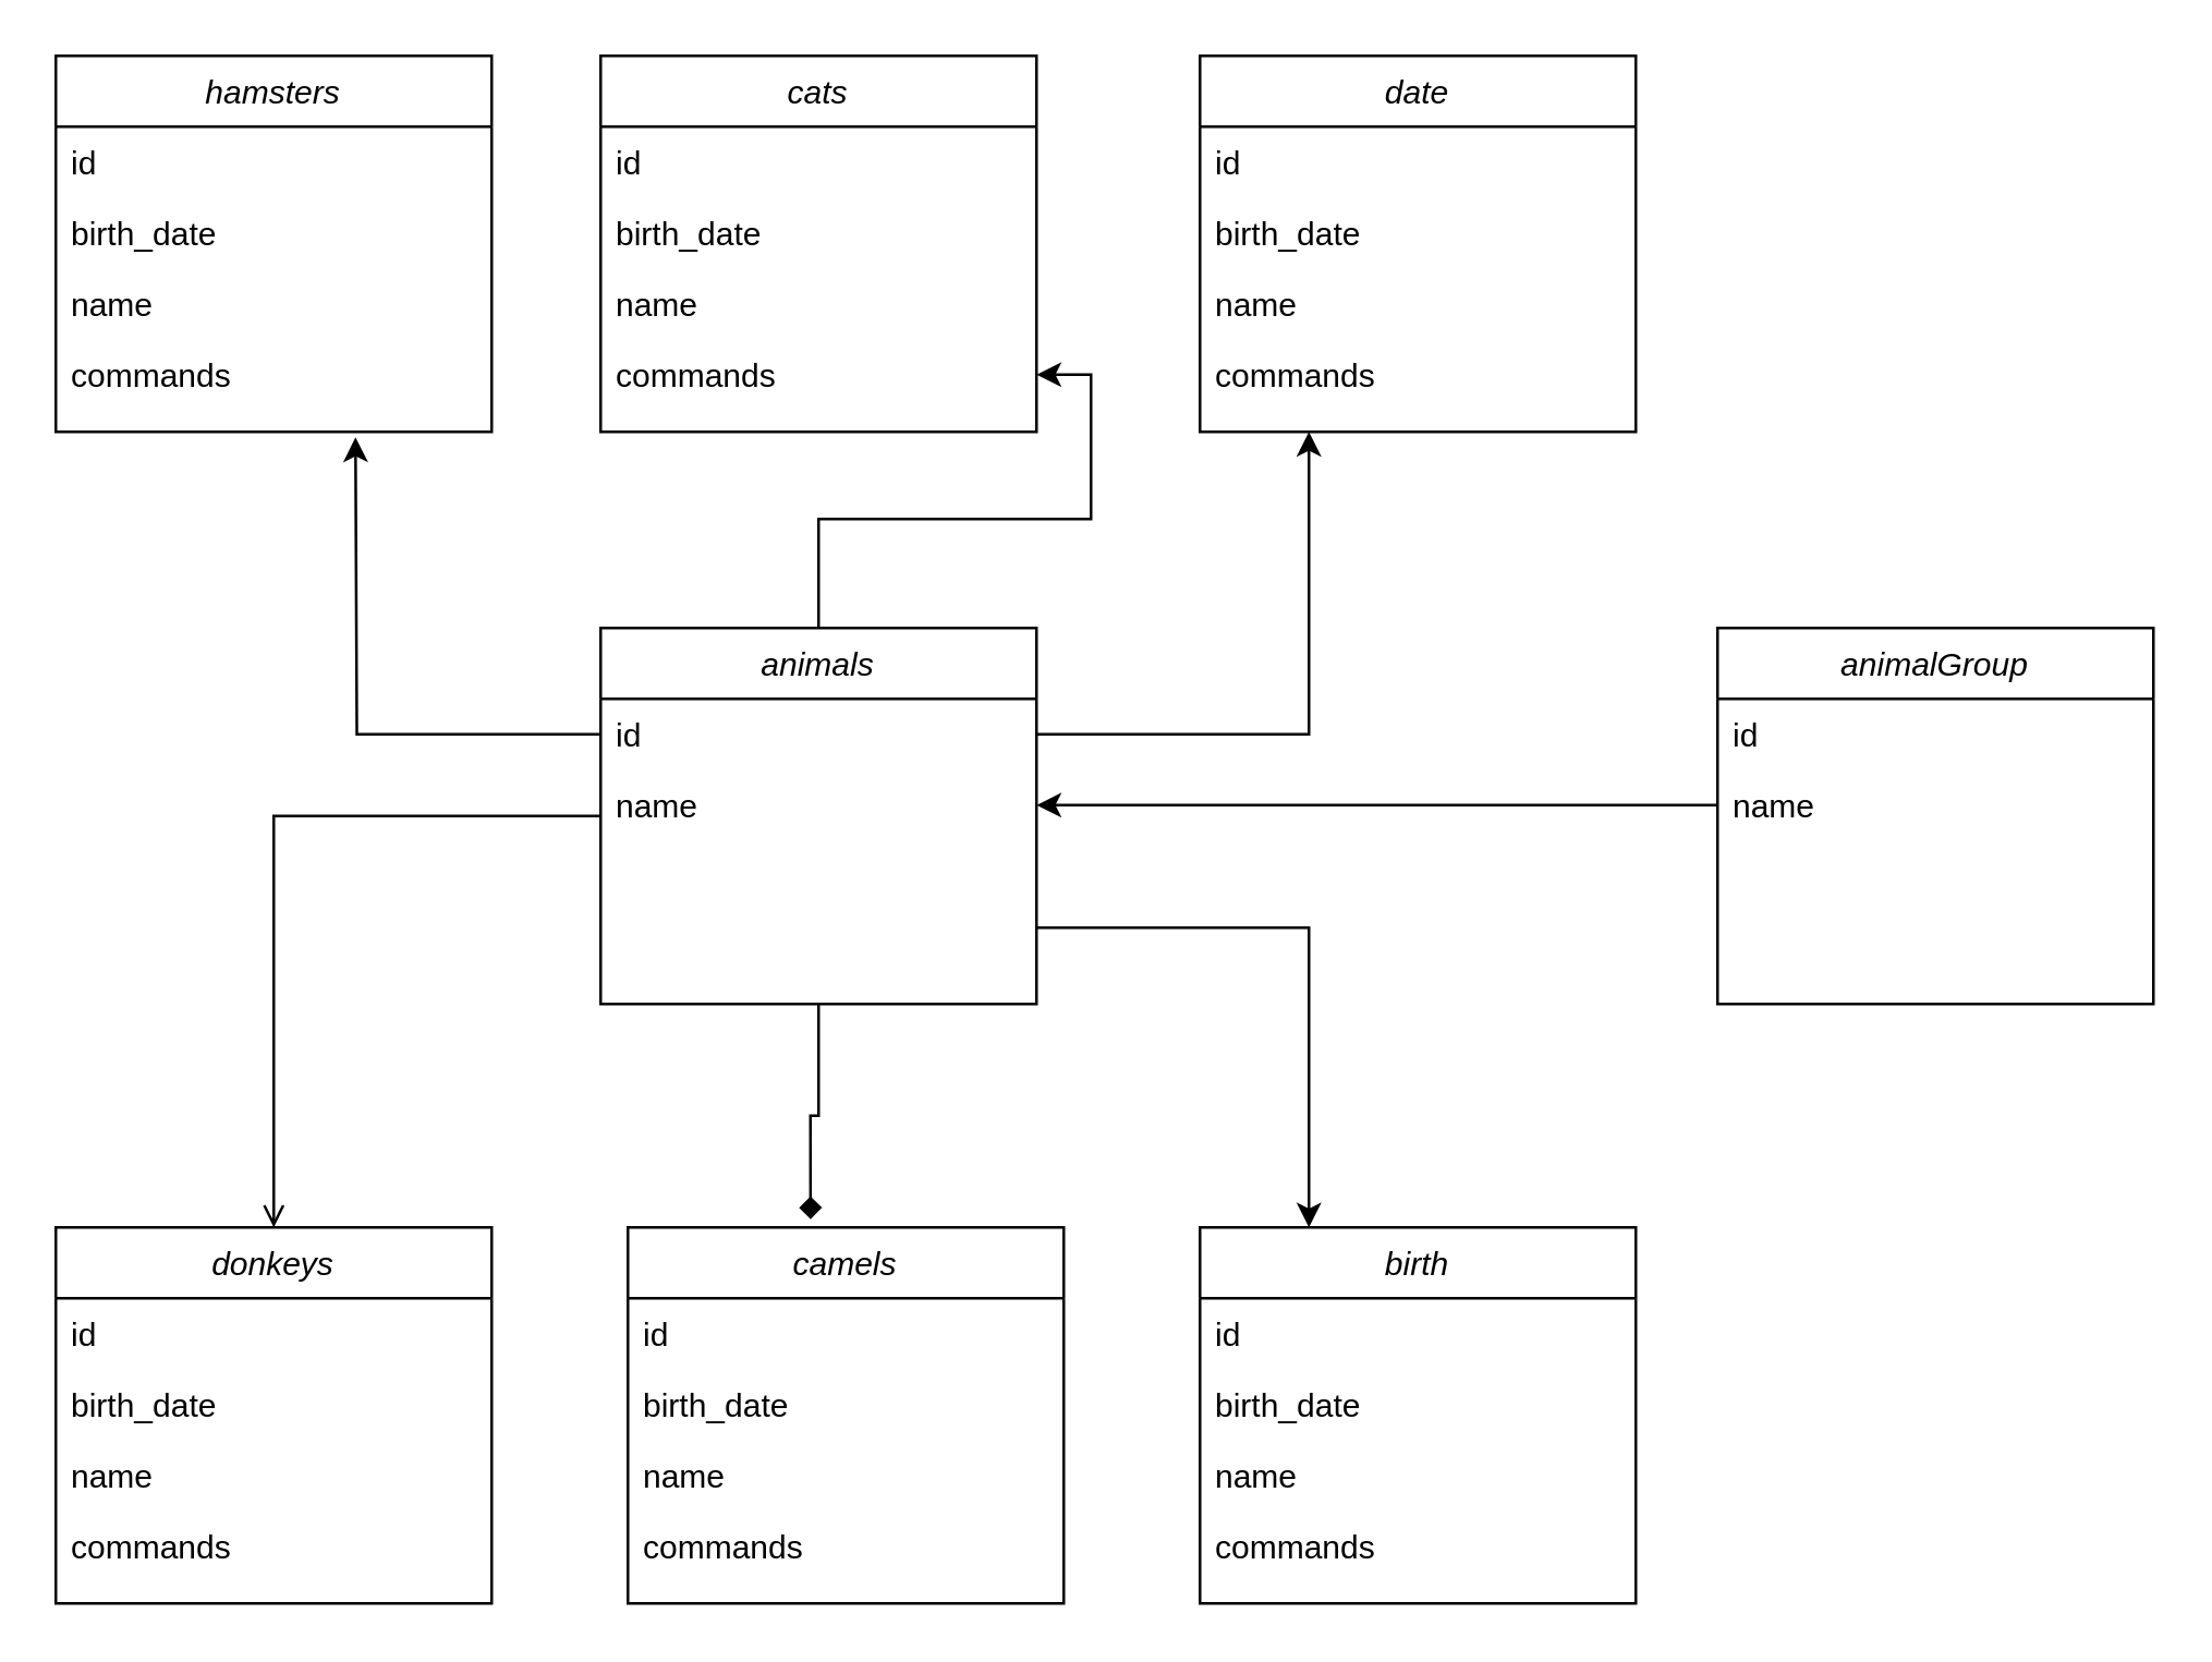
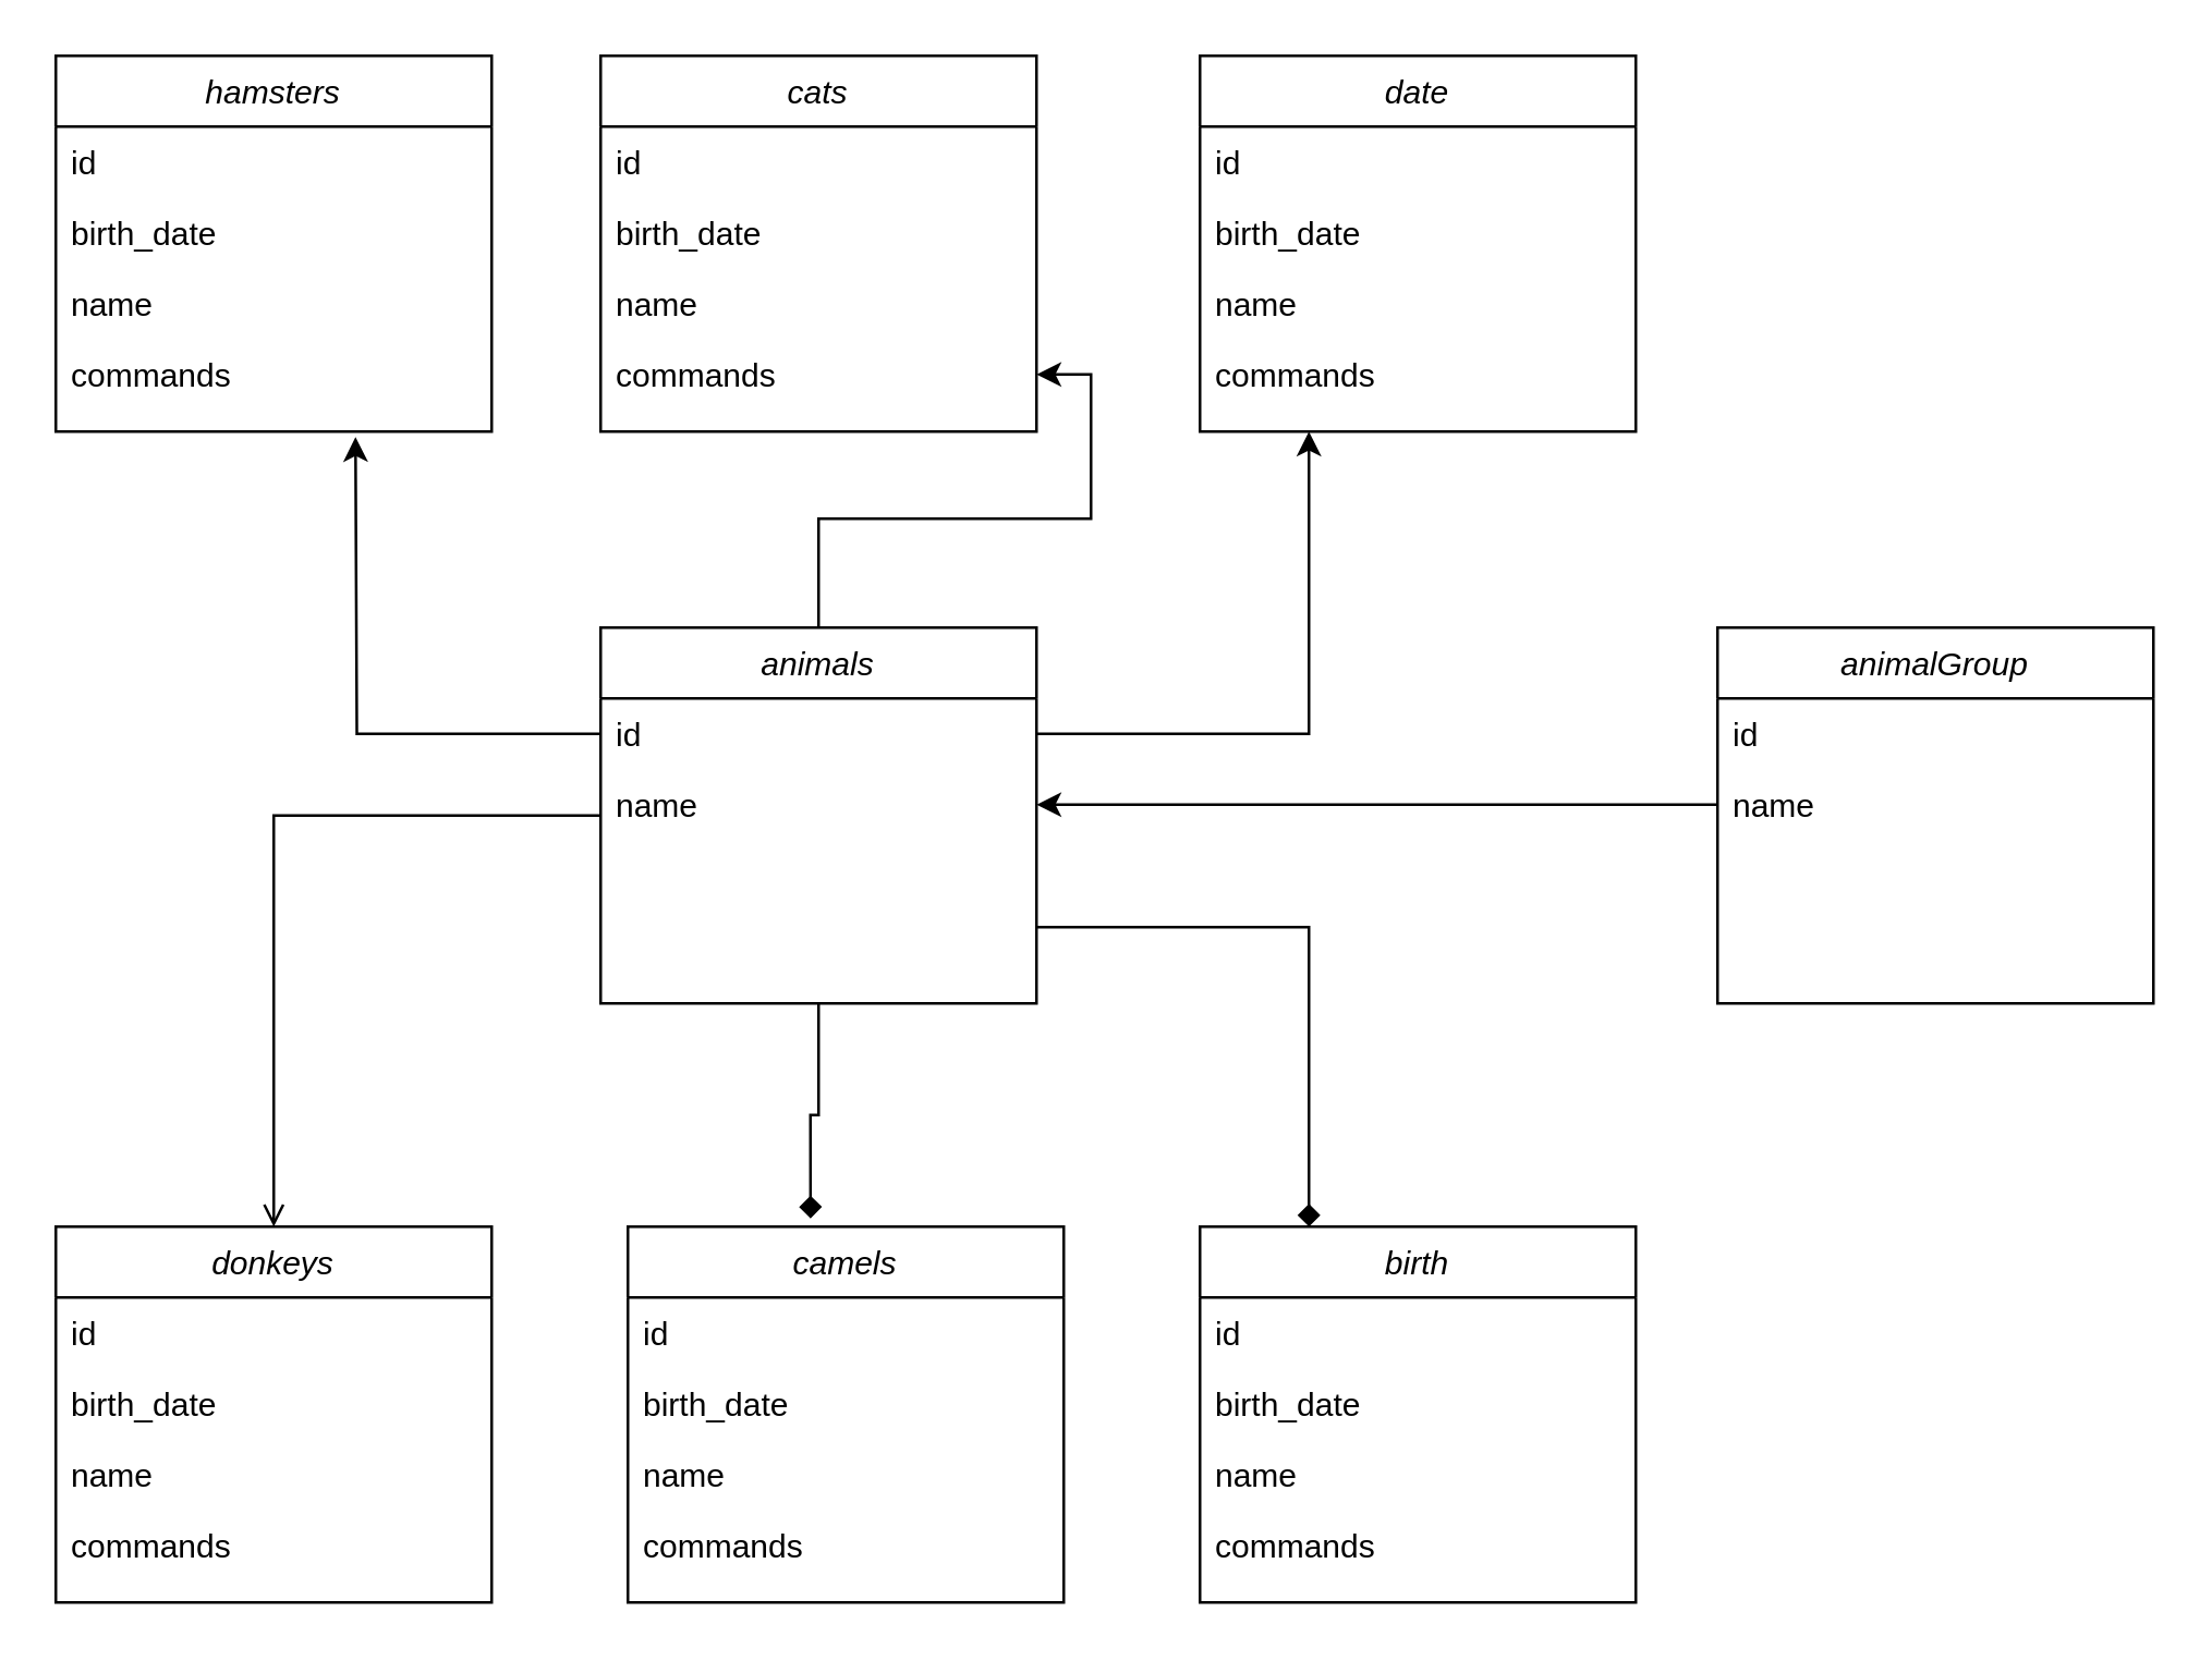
- <mxCell id="34" style="edgeStyle=orthogonalEdgeStyle;rounded=0;orthogonalLoop=1;jettySize=auto;html=1;entryX=0.25;entryY=0;entryDx=0;entryDy=0;" edge="1" parent="1" source="35" target="12"><mxGeometry relative="1" as="geometry"><Array as="points"><mxPoint x="480" y="340" /></Array></mxGeometry></mxCell>
+ <mxCell id="34" style="edgeStyle=orthogonalEdgeStyle;rounded=0;orthogonalLoop=1;jettySize=auto;html=1;entryX=0.25;entryY=0;entryDx=0;entryDy=0;endArrow=diamond;" edge="1" parent="1" source="35" target="12"><mxGeometry relative="1" as="geometry"><Array as="points"><mxPoint x="480" y="340" /></Array></mxGeometry></mxCell>
